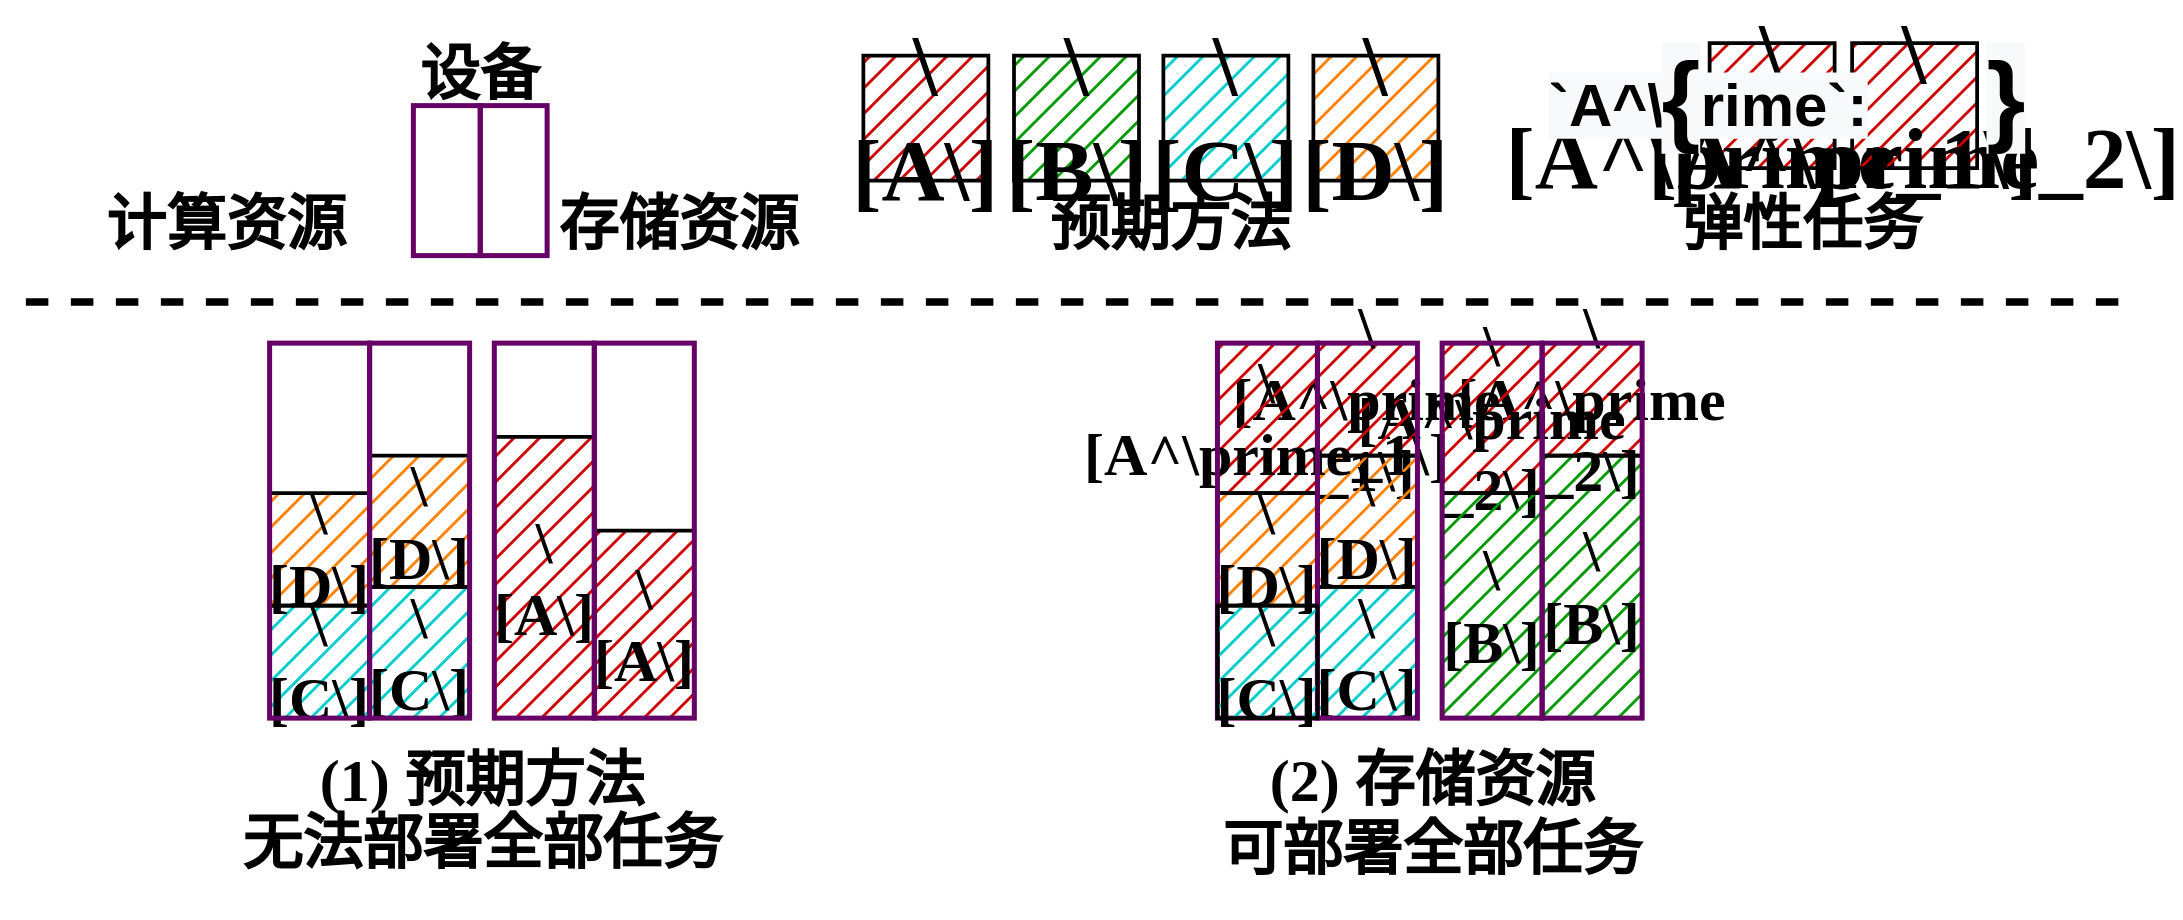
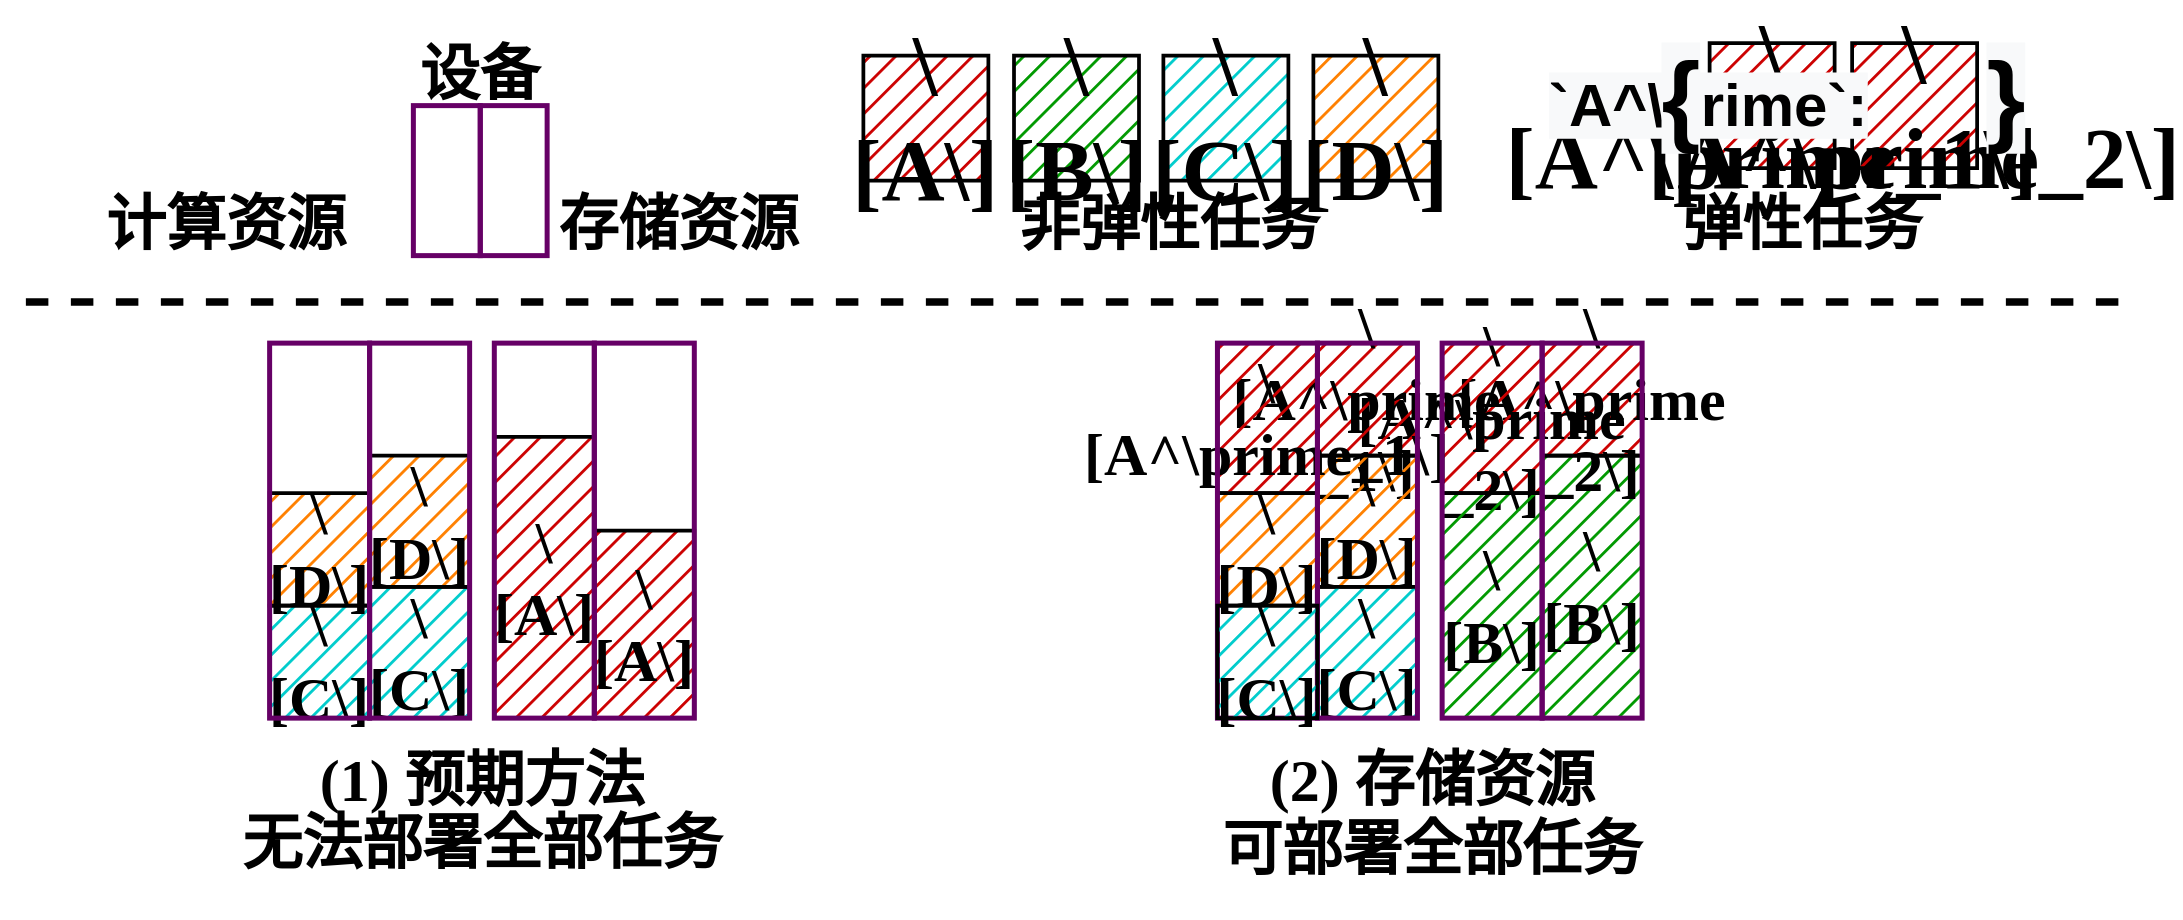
- <mxCell id="27" value="预期方法" style="text;html=1;align=center;verticalAlign=middle;resizable=0;points=[];autosize=1;strokeColor=none;fillColor=none;fontSize=48;fontStyle=1;fontFamily=Kai;" parent="1" vertex="1"><mxGeometry x="805" y="140" width="260" height="70" as="geometry" /></mxCell>
+ <mxCell id="27" value="非弹性任务" style="text;html=1;align=center;verticalAlign=middle;resizable=0;points=[];autosize=1;strokeColor=none;fillColor=none;fontSize=48;fontStyle=1;fontFamily=Kai;" parent="1" vertex="1"><mxGeometry x="805" y="140" width="260" height="70" as="geometry" /></mxCell>
